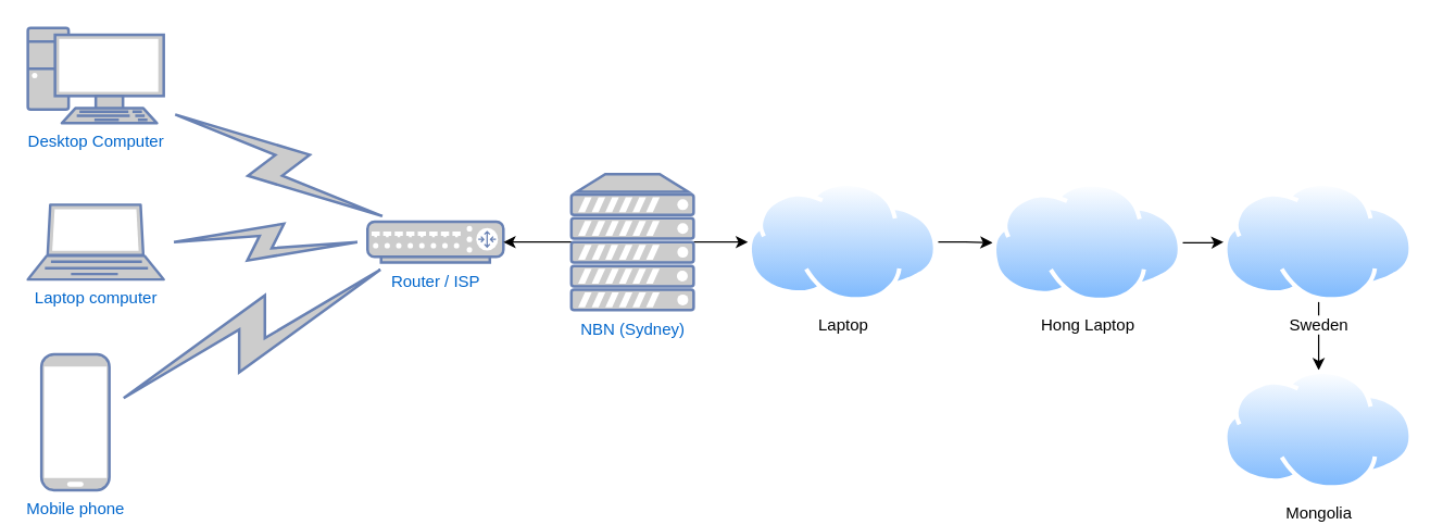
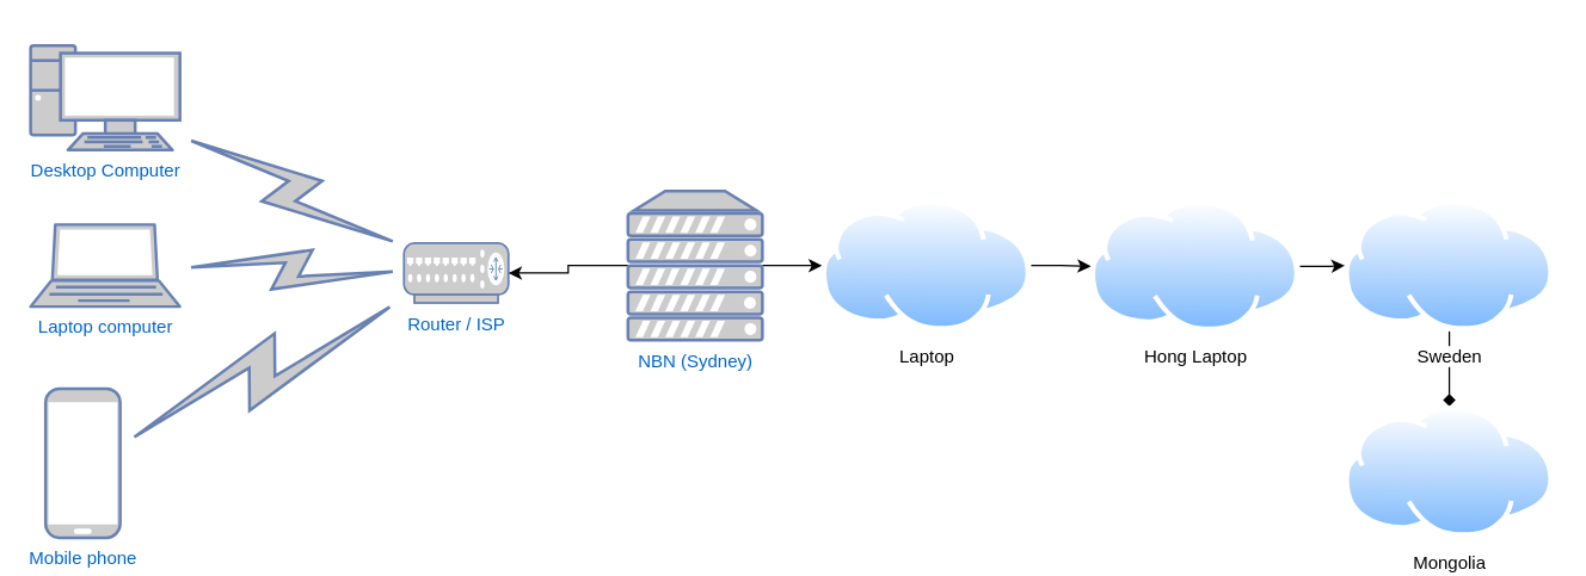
- <mxCell id="2" value="Desktop Computer" style="fontColor=#0066CC;verticalAlign=top;verticalLabelPosition=bottom;labelPosition=center;align=center;html=1;outlineConnect=0;fillColor=#CCCCCC;strokeColor=#6881B3;gradientColor=none;gradientDirection=north;strokeWidth=2;shape=mxgraph.networks.pc;" vertex="1" parent="1"><mxGeometry x="20" y="20" width="100" height="70" as="geometry" /></mxCell>
+ <mxCell id="2" value="Desktop Computer" style="fontColor=#0066CC;verticalAlign=top;verticalLabelPosition=bottom;labelPosition=center;align=center;html=1;outlineConnect=0;fillColor=#CCCCCC;strokeColor=#6881B3;gradientColor=none;gradientDirection=north;strokeWidth=2;shape=mxgraph.networks.pc;" vertex="1" parent="1"><mxGeometry x="20" y="30" width="100" height="70" as="geometry" /></mxCell>
- <mxCell id="6" value="Router / ISP" style="fontColor=#0066CC;verticalAlign=top;verticalLabelPosition=bottom;labelPosition=center;align=center;html=1;outlineConnect=0;fillColor=#CCCCCC;strokeColor=#6881B3;gradientColor=none;gradientDirection=north;strokeWidth=2;shape=mxgraph.networks.router;" vertex="1" parent="1"><mxGeometry x="270" y="162.5" width="100" height="30" as="geometry" /></mxCell>
+ <mxCell id="6" value="Router / ISP" style="fontColor=#0066CC;verticalAlign=top;verticalLabelPosition=bottom;labelPosition=center;align=center;html=1;outlineConnect=0;fillColor=#CCCCCC;strokeColor=#6881B3;gradientColor=none;gradientDirection=north;strokeWidth=2;shape=mxgraph.networks.router;" vertex="1" parent="1"><mxGeometry x="270" y="162.5" width="70" height="40" as="geometry" /></mxCell>
- <mxCell id="17" style="edgeStyle=orthogonalEdgeStyle;rounded=0;orthogonalLoop=1;jettySize=auto;html=1;" edge="1" parent="1" source="18" target="19"><mxGeometry relative="1" as="geometry" /></mxCell>
+ <mxCell id="17" style="edgeStyle=orthogonalEdgeStyle;rounded=0;orthogonalLoop=1;jettySize=auto;html=1;endArrow=diamond;" edge="1" parent="1" source="18" target="19"><mxGeometry relative="1" as="geometry" /></mxCell>
